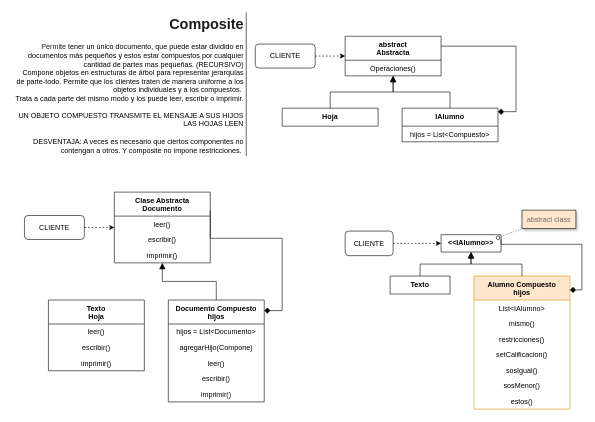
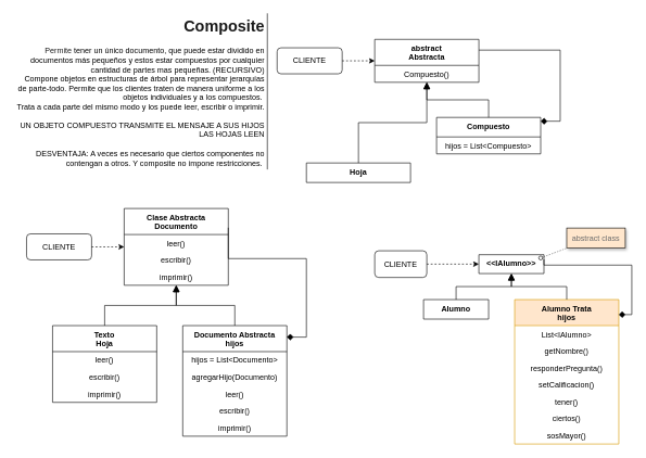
- <mxCell id="3" value="Operaciones()" style="text;strokeColor=none;fillColor=none;align=center;verticalAlign=top;spacingLeft=4;spacingRight=4;overflow=hidden;rotatable=0;points=[[0,0.5],[1,0.5]];portConstraint=eastwest;" parent="2" vertex="1"><mxGeometry y="40" width="160" height="26" as="geometry" /></mxCell>
+ <mxCell id="3" value="Compuesto()" style="text;strokeColor=none;fillColor=none;align=center;verticalAlign=top;spacingLeft=4;spacingRight=4;overflow=hidden;rotatable=0;points=[[0,0.5],[1,0.5]];portConstraint=eastwest;" parent="2" vertex="1"><mxGeometry y="40" width="160" height="26" as="geometry" /></mxCell>
- <mxCell id="7" value="IAlumno" style="swimlane;fontStyle=1;align=center;verticalAlign=top;childLayout=stackLayout;horizontal=1;startSize=30;horizontalStack=0;resizeParent=1;resizeParentMax=0;resizeLast=0;collapsible=1;marginBottom=0;" parent="1" vertex="1"><mxGeometry x="670" y="180" width="160" height="56" as="geometry" /></mxCell>
+ <mxCell id="7" value="Compuesto" style="swimlane;fontStyle=1;align=center;verticalAlign=top;childLayout=stackLayout;horizontal=1;startSize=30;horizontalStack=0;resizeParent=1;resizeParentMax=0;resizeLast=0;collapsible=1;marginBottom=0;" parent="1" vertex="1"><mxGeometry x="670" y="180" width="160" height="56" as="geometry" /></mxCell>
- <mxCell id="11" value="Hoja" style="swimlane;fontStyle=1;align=center;verticalAlign=top;childLayout=stackLayout;horizontal=1;startSize=30;horizontalStack=0;resizeParent=1;resizeParentMax=0;resizeLast=0;collapsible=1;marginBottom=0;" parent="1" vertex="1"><mxGeometry x="470" y="180" width="160" height="30" as="geometry" /></mxCell>
+ <mxCell id="11" value="Hoja" style="swimlane;fontStyle=1;align=center;verticalAlign=top;childLayout=stackLayout;horizontal=1;startSize=30;horizontalStack=0;resizeParent=1;resizeParentMax=0;resizeLast=0;collapsible=1;marginBottom=0;" parent="1" vertex="1"><mxGeometry x="470" y="250" width="160" height="30" as="geometry" /></mxCell>
+ <mxCell id="32" value="" style="endArrow=block;html=1;endFill=1;endSize=8;edgeStyle=orthogonalEdgeStyle;rounded=0;exitX=0.5;exitY=0;exitDx=0;exitDy=0;" parent="1" source="27" target="14" edge="1"><mxGeometry width="50" height="50" relative="1" as="geometry"><mxPoint x="25" y="529" as="sourcePoint" /><mxPoint x="75" y="479" as="targetPoint" /></mxGeometry></mxCell>
- <mxCell id="45" value="Texto" style="swimlane;fontStyle=1;align=center;verticalAlign=top;childLayout=stackLayout;horizontal=1;startSize=30;horizontalStack=0;resizeParent=1;resizeParentMax=0;resizeLast=0;collapsible=1;marginBottom=0;" parent="1" vertex="1"><mxGeometry x="650" y="460" width="100" height="30" as="geometry" /></mxCell>
+ <mxCell id="45" value="Alumno" style="swimlane;fontStyle=1;align=center;verticalAlign=top;childLayout=stackLayout;horizontal=1;startSize=30;horizontalStack=0;resizeParent=1;resizeParentMax=0;resizeLast=0;collapsible=1;marginBottom=0;" parent="1" vertex="1"><mxGeometry x="650" y="460" width="100" height="30" as="geometry" /></mxCell>
- <mxCell id="36" value="Alumno Compuesto&#10;hijos" style="swimlane;fontStyle=1;align=center;verticalAlign=top;childLayout=stackLayout;horizontal=1;startSize=40;horizontalStack=0;resizeParent=1;resizeParentMax=0;resizeLast=0;collapsible=1;marginBottom=0;fillColor=#ffe6cc;strokeColor=#d79b00;" parent="1" vertex="1"><mxGeometry x="790" y="460" width="160" height="222" as="geometry" /></mxCell>
+ <mxCell id="36" value="Alumno Trata&#10;hijos" style="swimlane;fontStyle=1;align=center;verticalAlign=top;childLayout=stackLayout;horizontal=1;startSize=40;horizontalStack=0;resizeParent=1;resizeParentMax=0;resizeLast=0;collapsible=1;marginBottom=0;fillColor=#ffe6cc;strokeColor=#d79b00;" parent="1" vertex="1"><mxGeometry x="790" y="460" width="160" height="222" as="geometry" /></mxCell>
- <mxCell id="20" value="Documento Compuesto&#10;hijos" style="swimlane;fontStyle=1;align=center;verticalAlign=top;childLayout=stackLayout;horizontal=1;startSize=40;horizontalStack=0;resizeParent=1;resizeParentMax=0;resizeLast=0;collapsible=1;marginBottom=0;" parent="1" vertex="1"><mxGeometry x="280" y="500" width="160" height="170" as="geometry" /></mxCell>
+ <mxCell id="20" value="Documento Abstracta&#10;hijos" style="swimlane;fontStyle=1;align=center;verticalAlign=top;childLayout=stackLayout;horizontal=1;startSize=40;horizontalStack=0;resizeParent=1;resizeParentMax=0;resizeLast=0;collapsible=1;marginBottom=0;" parent="1" vertex="1"><mxGeometry x="280" y="500" width="160" height="170" as="geometry" /></mxCell>
- <mxCell id="38" value="mismo()" style="text;strokeColor=none;fillColor=none;align=center;verticalAlign=top;spacingLeft=4;spacingRight=4;overflow=hidden;rotatable=0;points=[[0,0.5],[1,0.5]];portConstraint=eastwest;" parent="36" vertex="1"><mxGeometry y="66" width="160" height="26" as="geometry" /></mxCell>
+ <mxCell id="38" value="getNombre()" style="text;strokeColor=none;fillColor=none;align=center;verticalAlign=top;spacingLeft=4;spacingRight=4;overflow=hidden;rotatable=0;points=[[0,0.5],[1,0.5]];portConstraint=eastwest;" parent="36" vertex="1"><mxGeometry y="66" width="160" height="26" as="geometry" /></mxCell>
- <mxCell id="39" value="restricciones()" style="text;strokeColor=none;fillColor=none;align=center;verticalAlign=top;spacingLeft=4;spacingRight=4;overflow=hidden;rotatable=0;points=[[0,0.5],[1,0.5]];portConstraint=eastwest;" parent="36" vertex="1"><mxGeometry y="92" width="160" height="26" as="geometry" /></mxCell>
+ <mxCell id="39" value="responderPregunta()" style="text;strokeColor=none;fillColor=none;align=center;verticalAlign=top;spacingLeft=4;spacingRight=4;overflow=hidden;rotatable=0;points=[[0,0.5],[1,0.5]];portConstraint=eastwest;" parent="36" vertex="1"><mxGeometry y="92" width="160" height="26" as="geometry" /></mxCell>
- <mxCell id="22" value="agregarHijo(Compone)" style="text;strokeColor=none;fillColor=none;align=center;verticalAlign=top;spacingLeft=4;spacingRight=4;overflow=hidden;rotatable=0;points=[[0,0.5],[1,0.5]];portConstraint=eastwest;" parent="20" vertex="1"><mxGeometry y="66" width="160" height="26" as="geometry" /></mxCell>
+ <mxCell id="22" value="agregarHijo(Documento)" style="text;strokeColor=none;fillColor=none;align=center;verticalAlign=top;spacingLeft=4;spacingRight=4;overflow=hidden;rotatable=0;points=[[0,0.5],[1,0.5]];portConstraint=eastwest;" parent="20" vertex="1"><mxGeometry y="66" width="160" height="26" as="geometry" /></mxCell>
- <mxCell id="41" value="sosIgual()" style="text;strokeColor=none;fillColor=none;align=center;verticalAlign=top;spacingLeft=4;spacingRight=4;overflow=hidden;rotatable=0;points=[[0,0.5],[1,0.5]];portConstraint=eastwest;" parent="36" vertex="1"><mxGeometry y="144" width="160" height="26" as="geometry" /></mxCell>
+ <mxCell id="41" value="tener()" style="text;strokeColor=none;fillColor=none;align=center;verticalAlign=top;spacingLeft=4;spacingRight=4;overflow=hidden;rotatable=0;points=[[0,0.5],[1,0.5]];portConstraint=eastwest;" parent="36" vertex="1"><mxGeometry y="144" width="160" height="26" as="geometry" /></mxCell>
- <mxCell id="42" value="sosMenor()" style="text;strokeColor=none;fillColor=none;align=center;verticalAlign=top;spacingLeft=4;spacingRight=4;overflow=hidden;rotatable=0;points=[[0,0.5],[1,0.5]];portConstraint=eastwest;" parent="36" vertex="1"><mxGeometry y="170" width="160" height="26" as="geometry" /></mxCell>
+ <mxCell id="42" value="ciertos()" style="text;strokeColor=none;fillColor=none;align=center;verticalAlign=top;spacingLeft=4;spacingRight=4;overflow=hidden;rotatable=0;points=[[0,0.5],[1,0.5]];portConstraint=eastwest;" parent="36" vertex="1"><mxGeometry y="170" width="160" height="26" as="geometry" /></mxCell>
- <mxCell id="43" value="estos()" style="text;strokeColor=none;fillColor=none;align=center;verticalAlign=top;spacingLeft=4;spacingRight=4;overflow=hidden;rotatable=0;points=[[0,0.5],[1,0.5]];portConstraint=eastwest;" parent="36" vertex="1"><mxGeometry y="196" width="160" height="26" as="geometry" /></mxCell>
+ <mxCell id="43" value="sosMayor()" style="text;strokeColor=none;fillColor=none;align=center;verticalAlign=top;spacingLeft=4;spacingRight=4;overflow=hidden;rotatable=0;points=[[0,0.5],[1,0.5]];portConstraint=eastwest;" parent="36" vertex="1"><mxGeometry y="196" width="160" height="26" as="geometry" /></mxCell>
